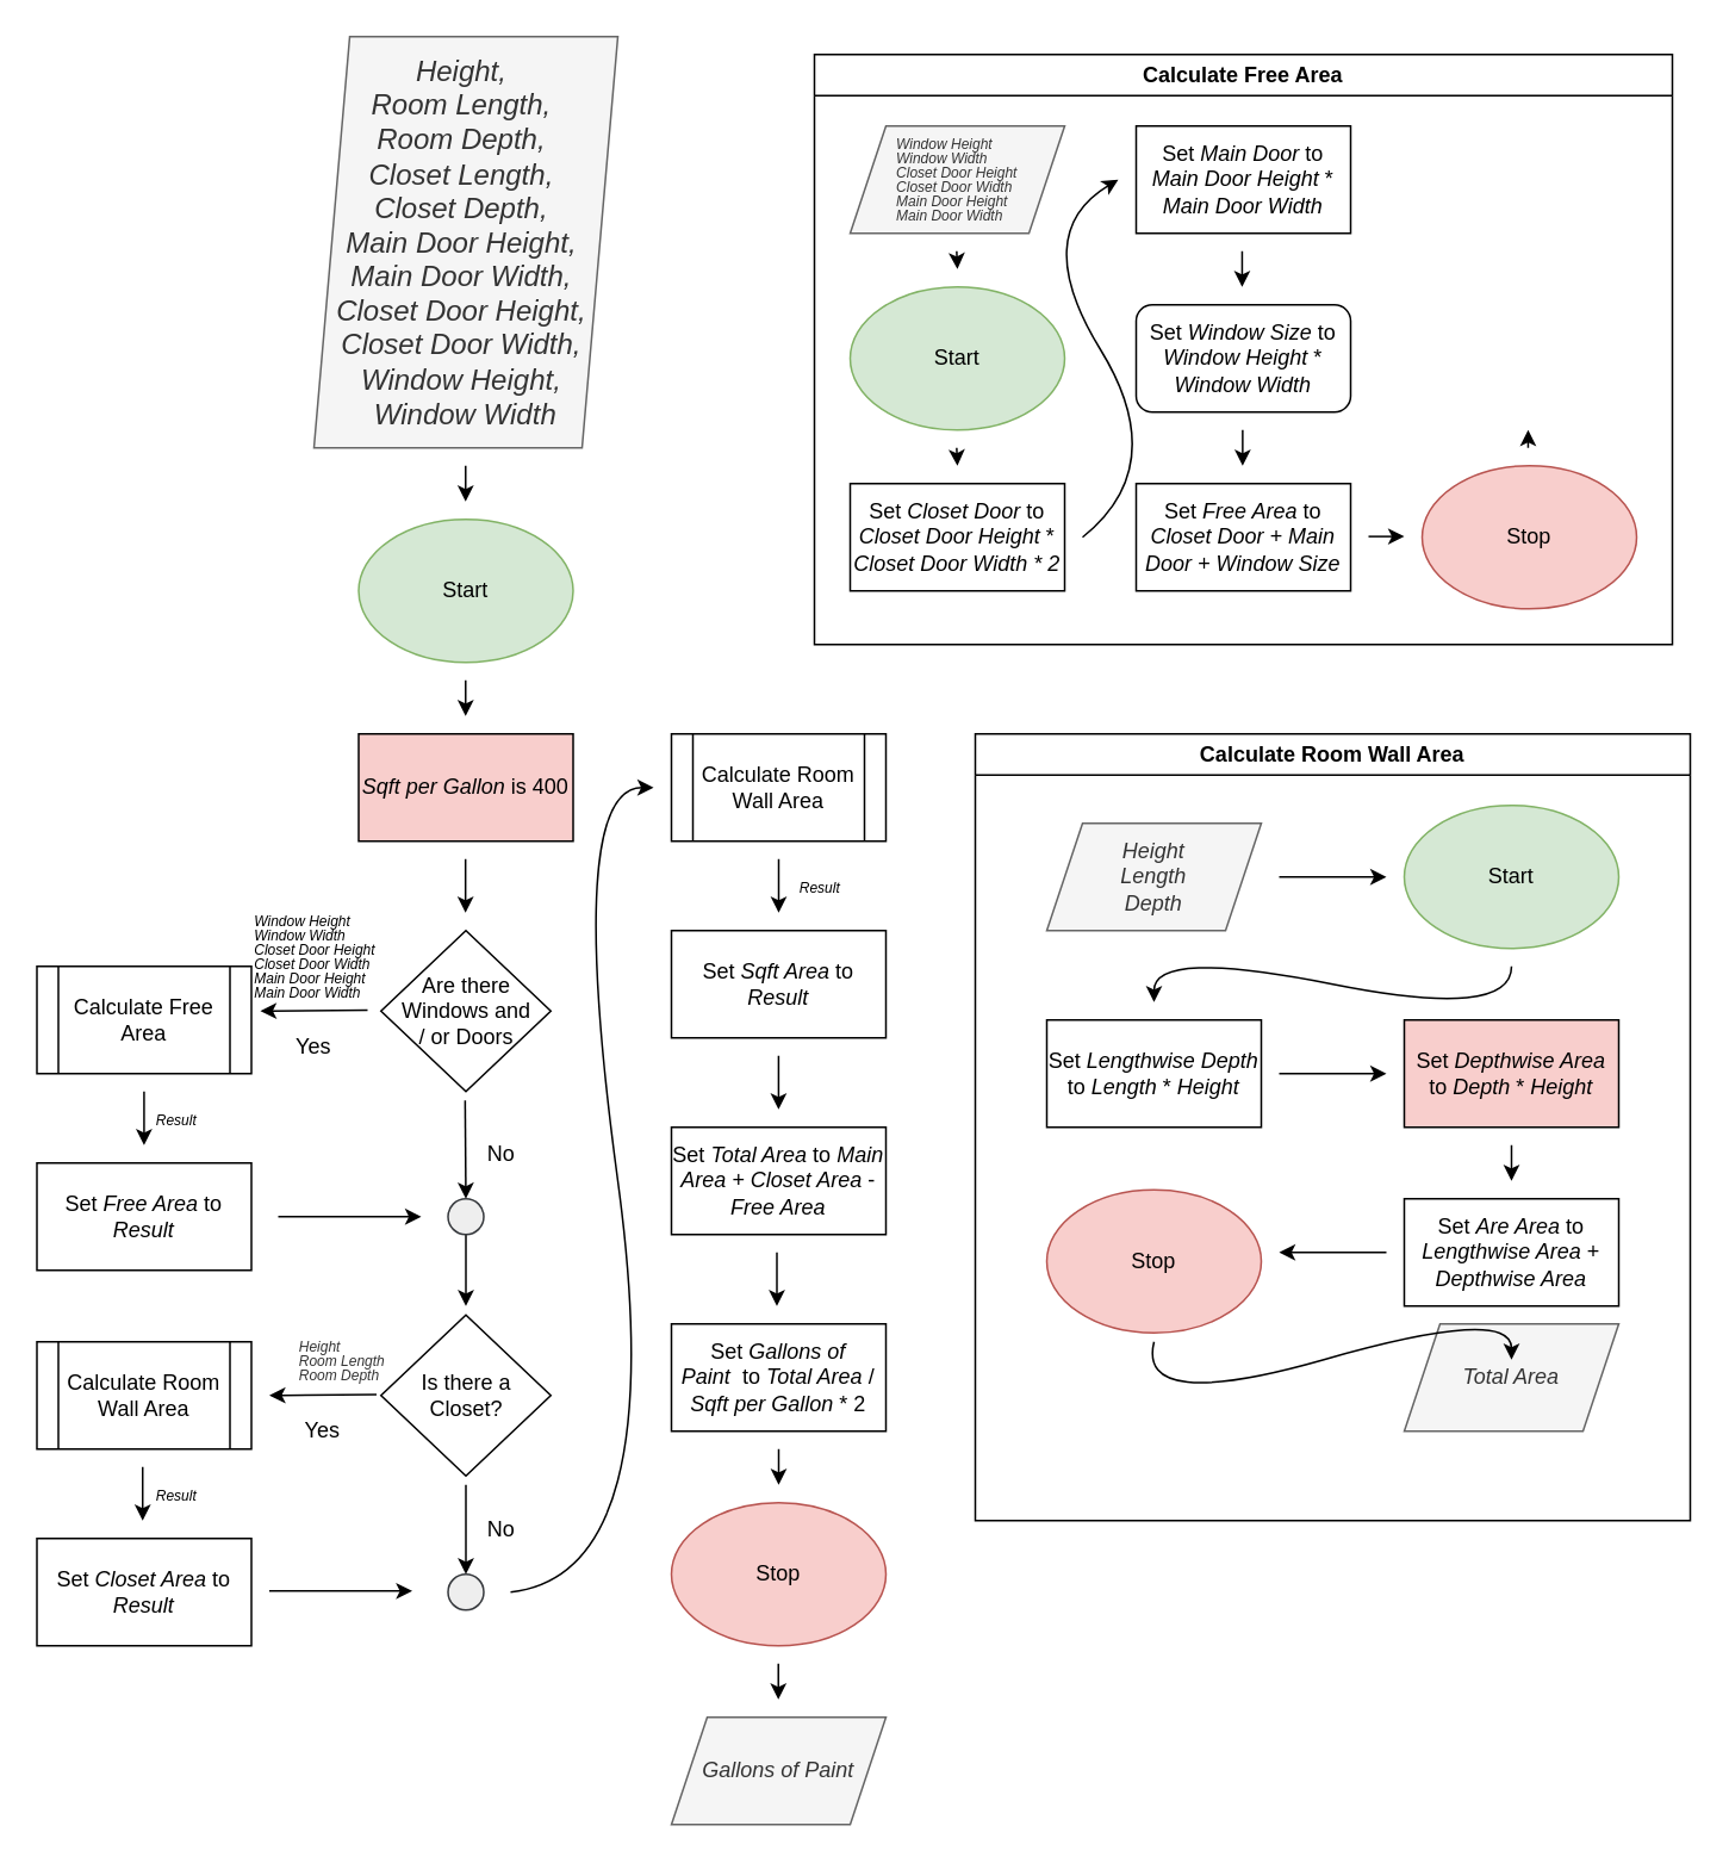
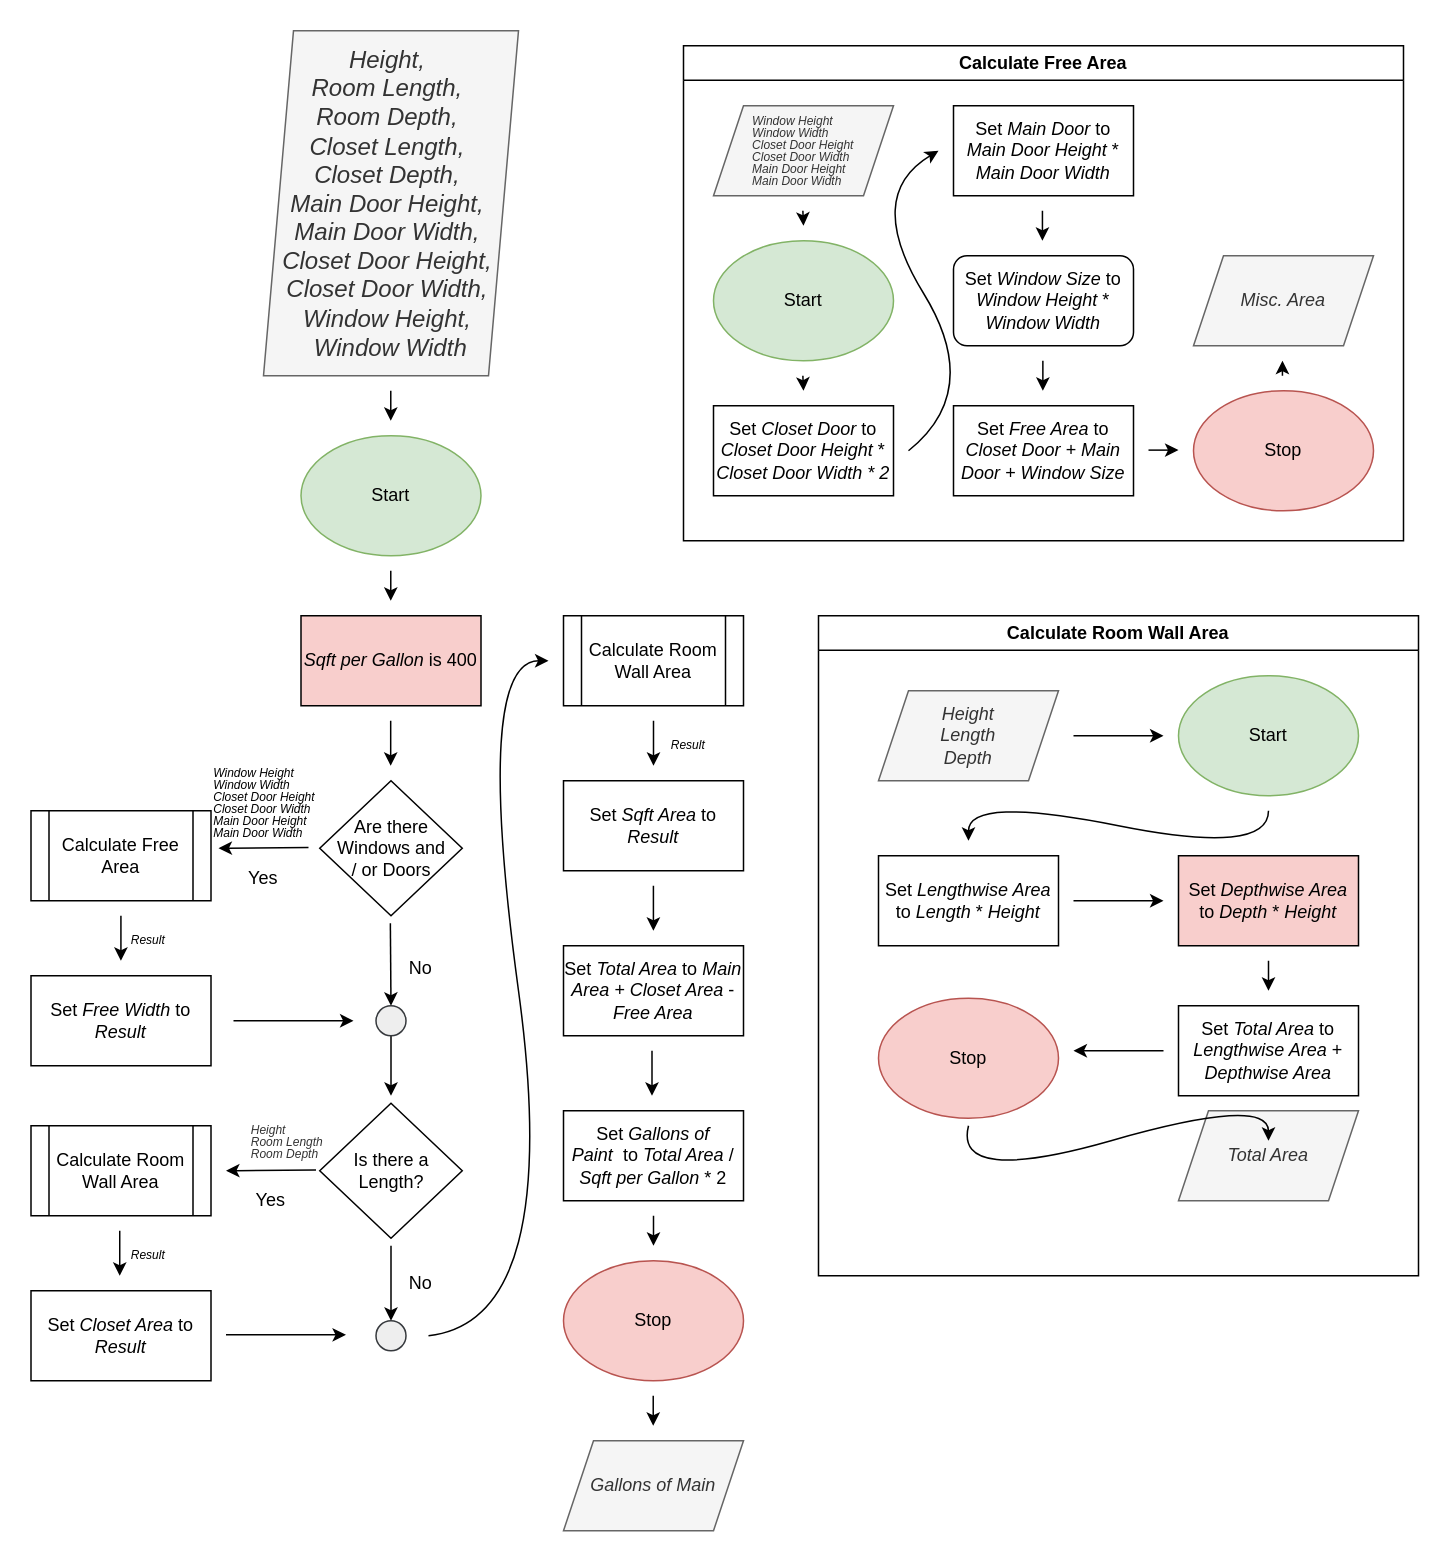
+ <mxCell id="39" value="&lt;i&gt;Misc. Area&lt;/i&gt;" style="shape=parallelogram;perimeter=parallelogramPerimeter;whiteSpace=wrap;html=1;fixedSize=1;fillColor=#f5f5f5;fontColor=#333333;strokeColor=#666666;" parent="31" vertex="1"><mxGeometry x="340" y="140" width="120" height="60" as="geometry" /></mxCell>
- <mxCell id="50" value="Set &lt;i&gt;Lengthwise Depth &lt;/i&gt;to &lt;i&gt;Length &lt;/i&gt;* &lt;i&gt;Height&lt;/i&gt;" style="rounded=0;whiteSpace=wrap;html=1;" parent="47" vertex="1"><mxGeometry x="40" y="160" width="120" height="60" as="geometry" /></mxCell>
+ <mxCell id="50" value="Set &lt;i&gt;Lengthwise Area &lt;/i&gt;to &lt;i&gt;Length &lt;/i&gt;* &lt;i&gt;Height&lt;/i&gt;" style="rounded=0;whiteSpace=wrap;html=1;" parent="47" vertex="1"><mxGeometry x="40" y="160" width="120" height="60" as="geometry" /></mxCell>
- <mxCell id="9" value="Set &lt;i&gt;Free Area&lt;/i&gt;&amp;nbsp;to &lt;i&gt;Result&lt;/i&gt;" style="rounded=0;whiteSpace=wrap;html=1;" parent="1" vertex="1"><mxGeometry x="20" y="650" width="120" height="60" as="geometry" /></mxCell>
+ <mxCell id="9" value="Set &lt;i&gt;Free Width&lt;/i&gt;&amp;nbsp;to &lt;i&gt;Result&lt;/i&gt;" style="rounded=0;whiteSpace=wrap;html=1;" parent="1" vertex="1"><mxGeometry x="20" y="650" width="120" height="60" as="geometry" /></mxCell>
- <mxCell id="52" value="Set &lt;i&gt;Are Area&lt;/i&gt;&amp;nbsp;to &lt;i&gt;Lengthwise Area&lt;/i&gt;&amp;nbsp;+ &lt;i&gt;Depthwise Area&lt;/i&gt;" style="rounded=0;whiteSpace=wrap;html=1;" parent="47" vertex="1"><mxGeometry x="240" y="260" width="120" height="60" as="geometry" /></mxCell>
+ <mxCell id="52" value="Set &lt;i&gt;Total Area&lt;/i&gt;&amp;nbsp;to &lt;i&gt;Lengthwise Area&lt;/i&gt;&amp;nbsp;+ &lt;i&gt;Depthwise Area&lt;/i&gt;" style="rounded=0;whiteSpace=wrap;html=1;" parent="47" vertex="1"><mxGeometry x="240" y="260" width="120" height="60" as="geometry" /></mxCell>
- <mxCell id="69" value="Is there a Closet?" style="rhombus;whiteSpace=wrap;html=1;" vertex="1" parent="1"><mxGeometry x="212.5" y="735" width="95" height="90" as="geometry" /></mxCell>
+ <mxCell id="69" value="Is there a Length?" style="rhombus;whiteSpace=wrap;html=1;" vertex="1" parent="1"><mxGeometry x="212.5" y="735" width="95" height="90" as="geometry" /></mxCell>
- <mxCell id="15" value="&lt;i&gt;Gallons of Paint&lt;/i&gt;" style="shape=parallelogram;perimeter=parallelogramPerimeter;whiteSpace=wrap;html=1;fixedSize=1;fillColor=#f5f5f5;fontColor=#333333;strokeColor=#666666;" parent="1" vertex="1"><mxGeometry x="375" y="960" width="120" height="60" as="geometry" /></mxCell>
+ <mxCell id="15" value="&lt;i&gt;Gallons of Main&lt;/i&gt;" style="shape=parallelogram;perimeter=parallelogramPerimeter;whiteSpace=wrap;html=1;fixedSize=1;fillColor=#f5f5f5;fontColor=#333333;strokeColor=#666666;" parent="1" vertex="1"><mxGeometry x="375" y="960" width="120" height="60" as="geometry" /></mxCell>
